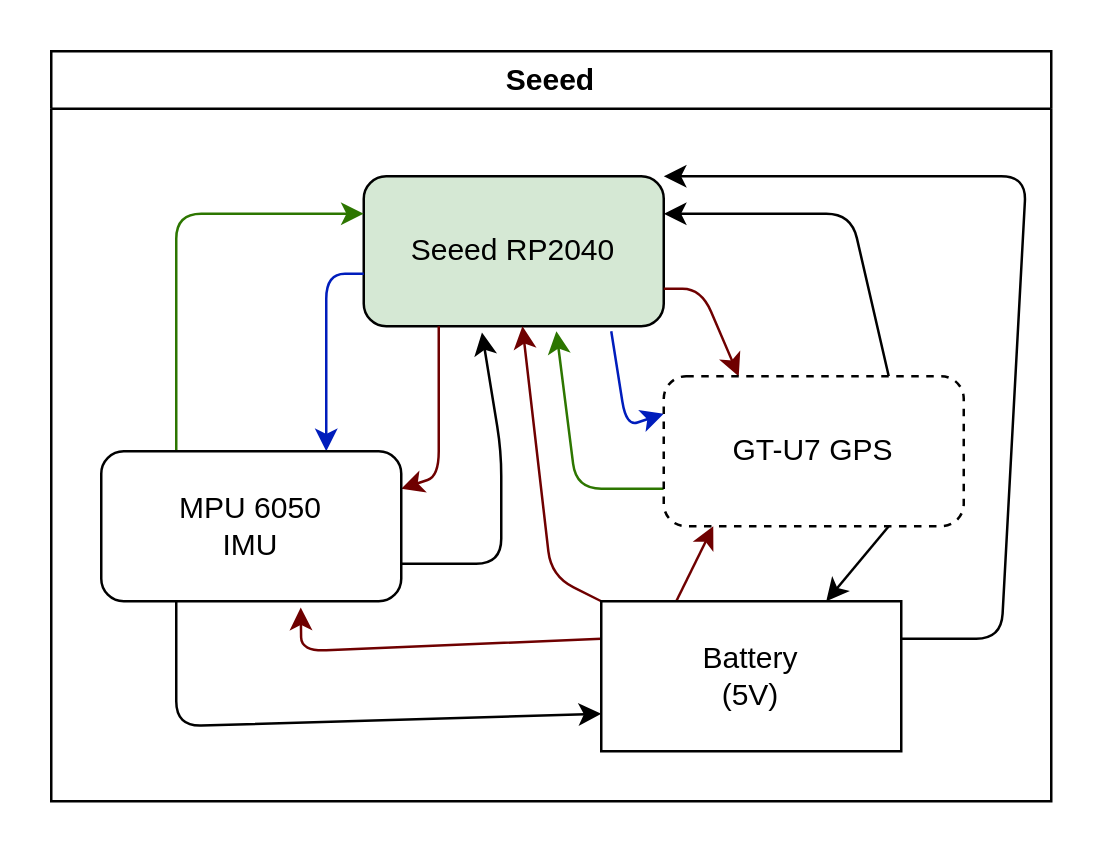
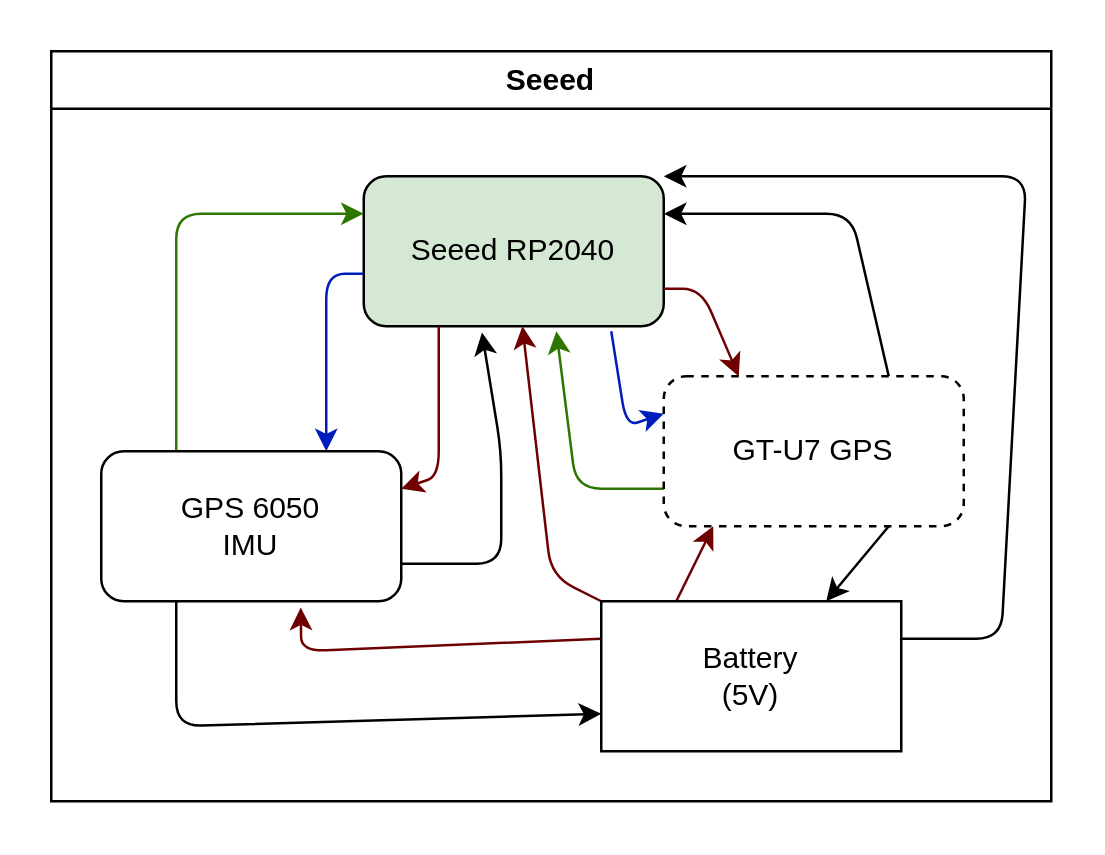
- <mxCell id="9" value="MPU 6050&lt;br&gt;IMU" style="rounded=1;whiteSpace=wrap;html=1;" vertex="1" parent="2"><mxGeometry x="20" y="160" width="120" height="60" as="geometry" /></mxCell>
+ <mxCell id="9" value="GPS 6050&lt;br&gt;IMU" style="rounded=1;whiteSpace=wrap;html=1;" vertex="1" parent="2"><mxGeometry x="20" y="160" width="120" height="60" as="geometry" /></mxCell>
